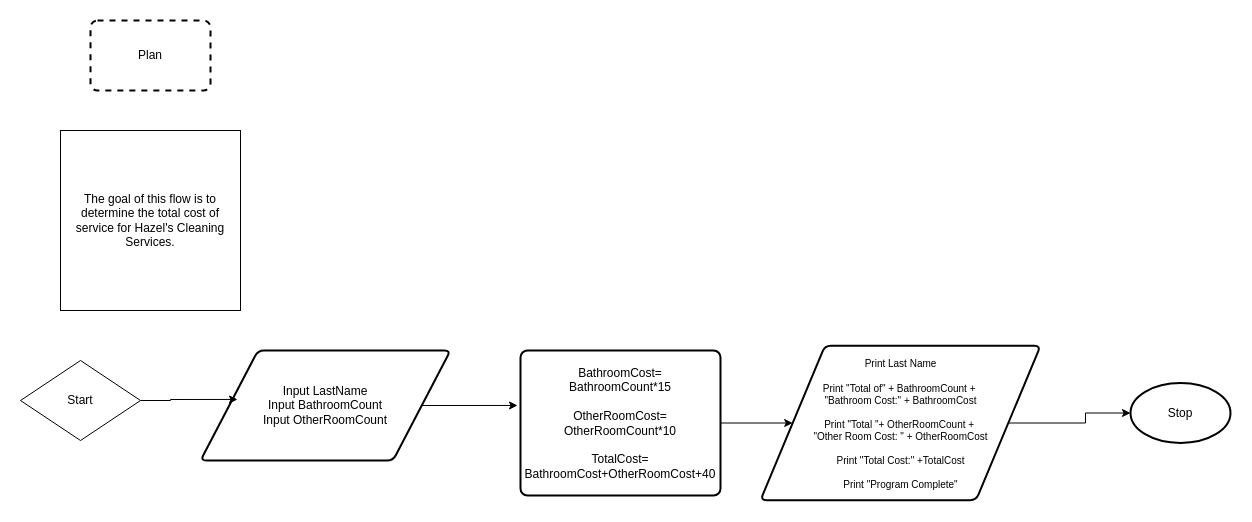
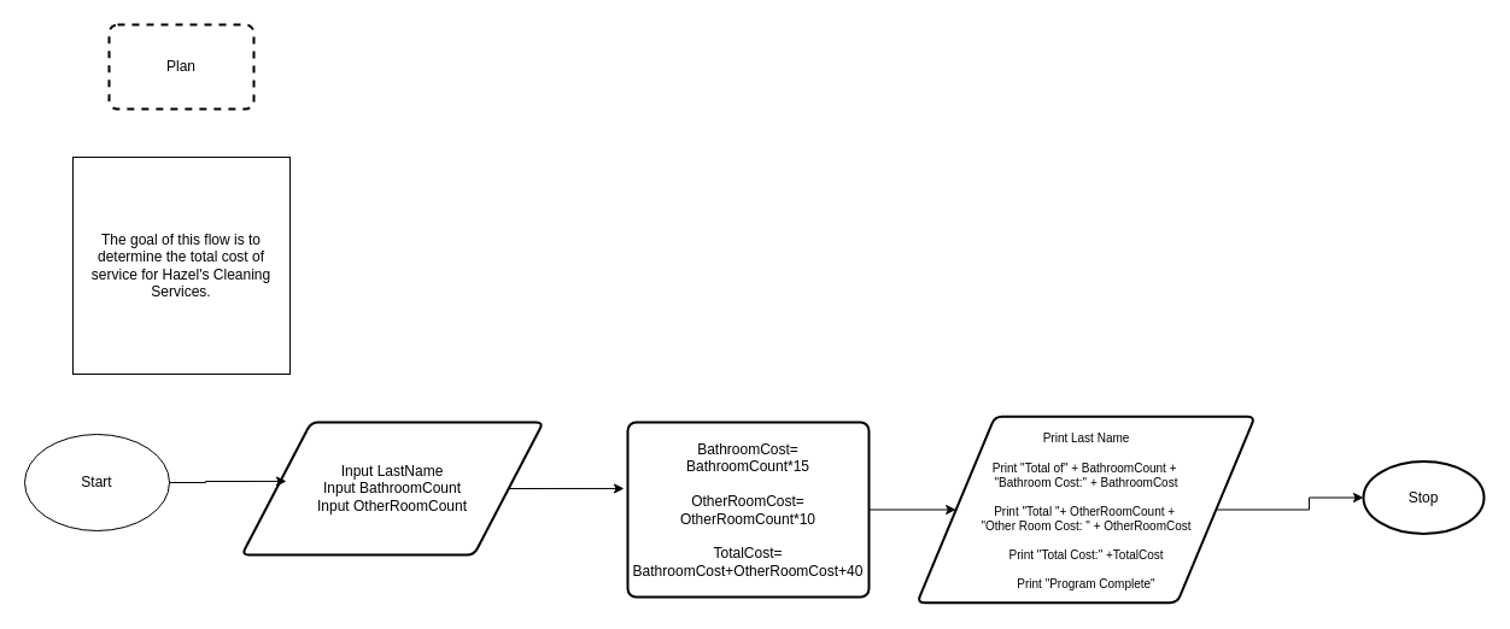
- <mxCell id="2" value="Start" style="rhombus;whiteSpace=wrap;html=1;" parent="1" vertex="1"><mxGeometry x="20" y="360" width="120" height="80" as="geometry" /></mxCell>
+ <mxCell id="2" value="Start" style="ellipse;whiteSpace=wrap;html=1;" parent="1" vertex="1"><mxGeometry x="20" y="360" width="120" height="80" as="geometry" /></mxCell>
